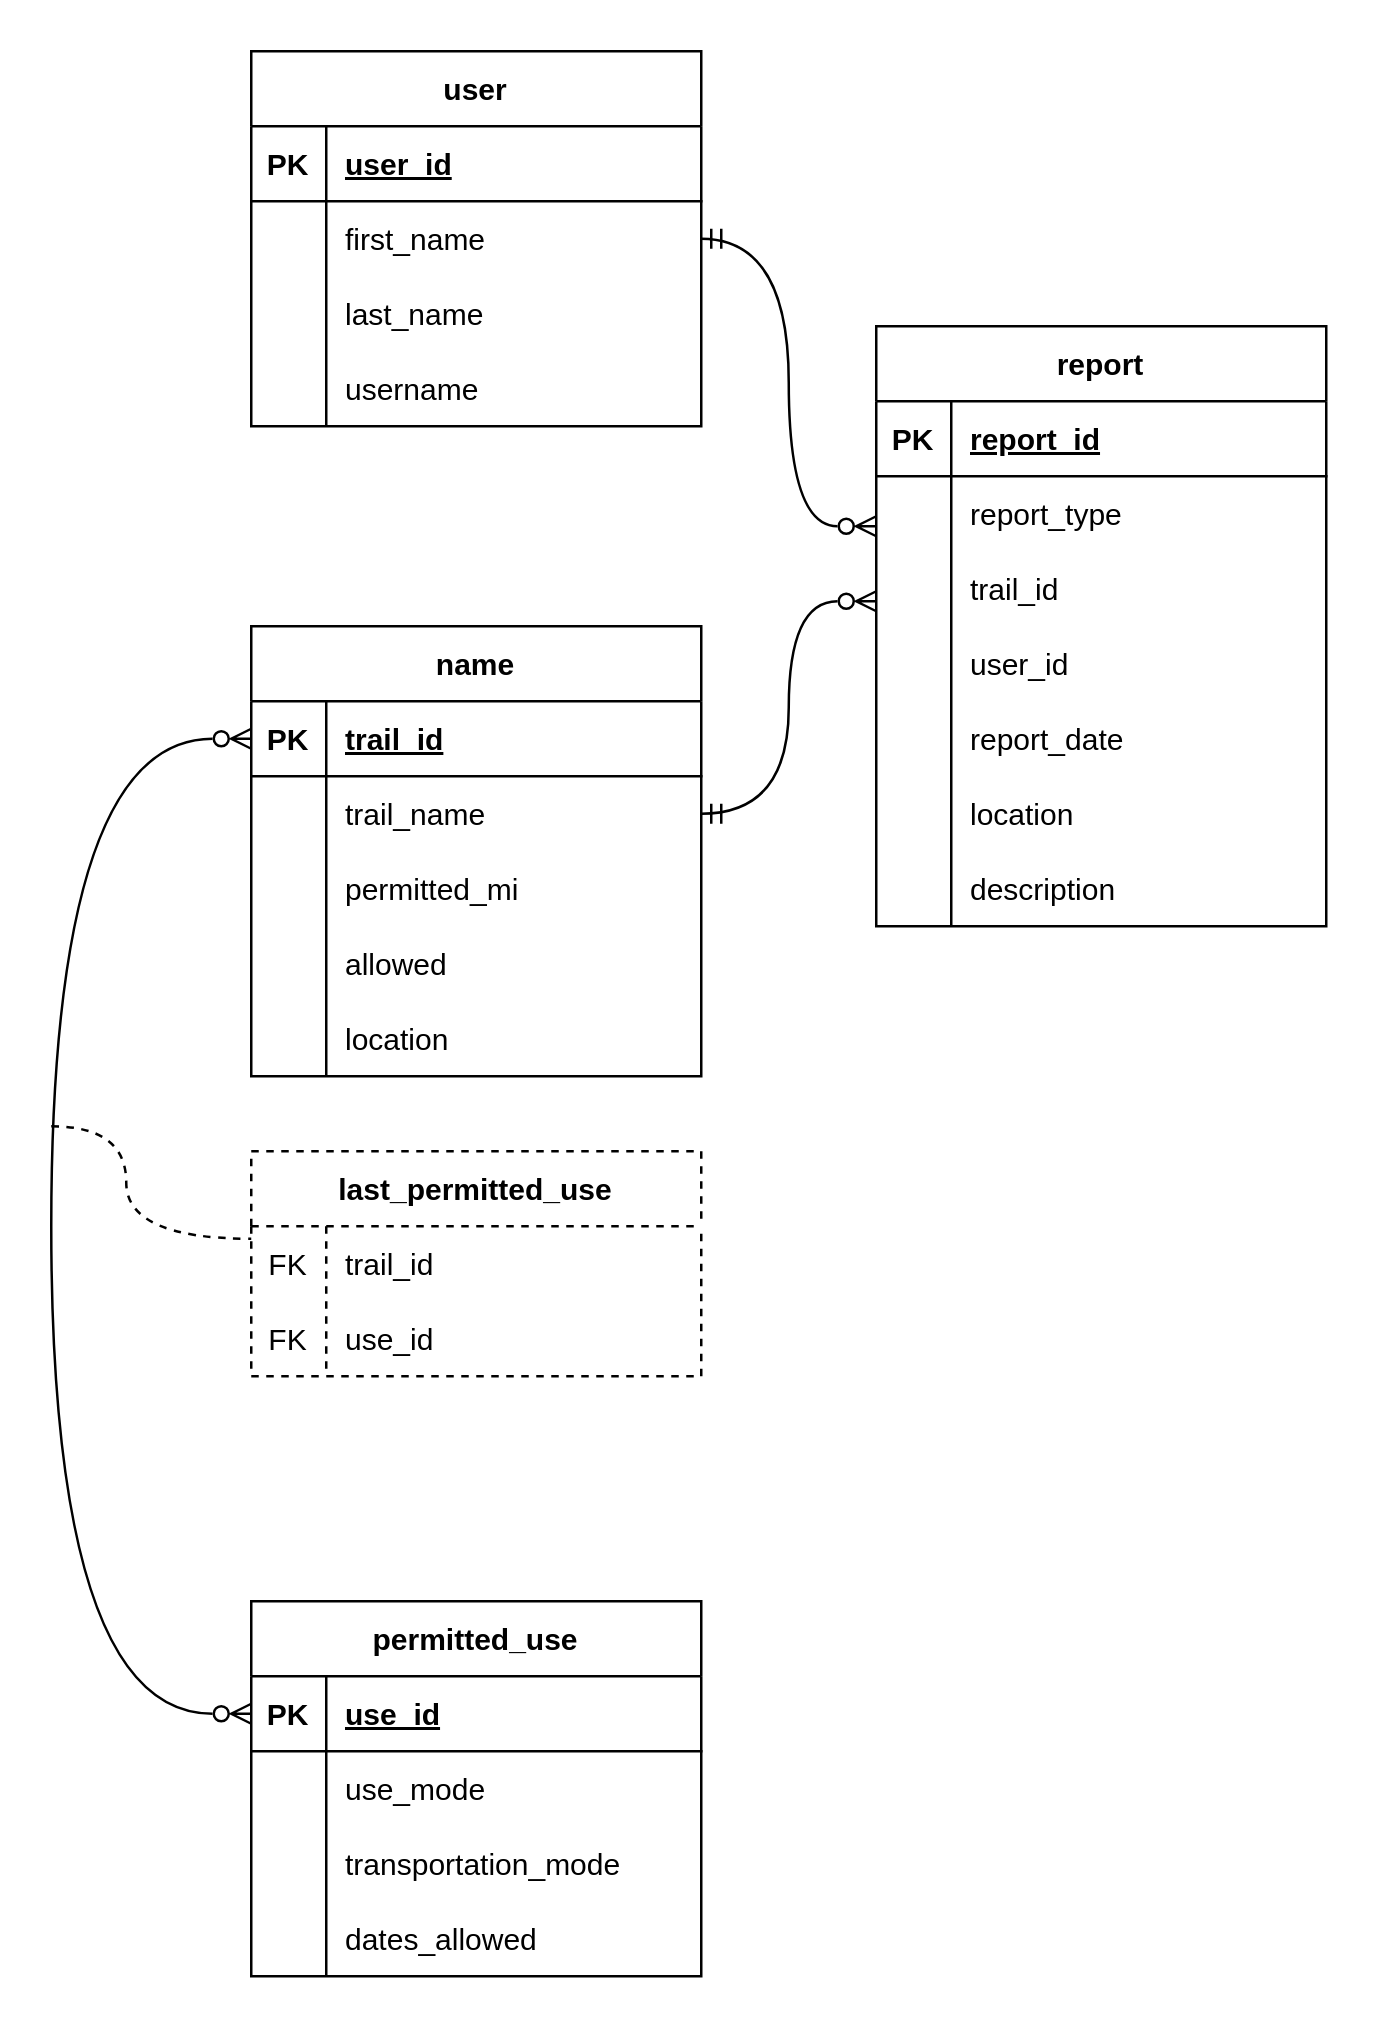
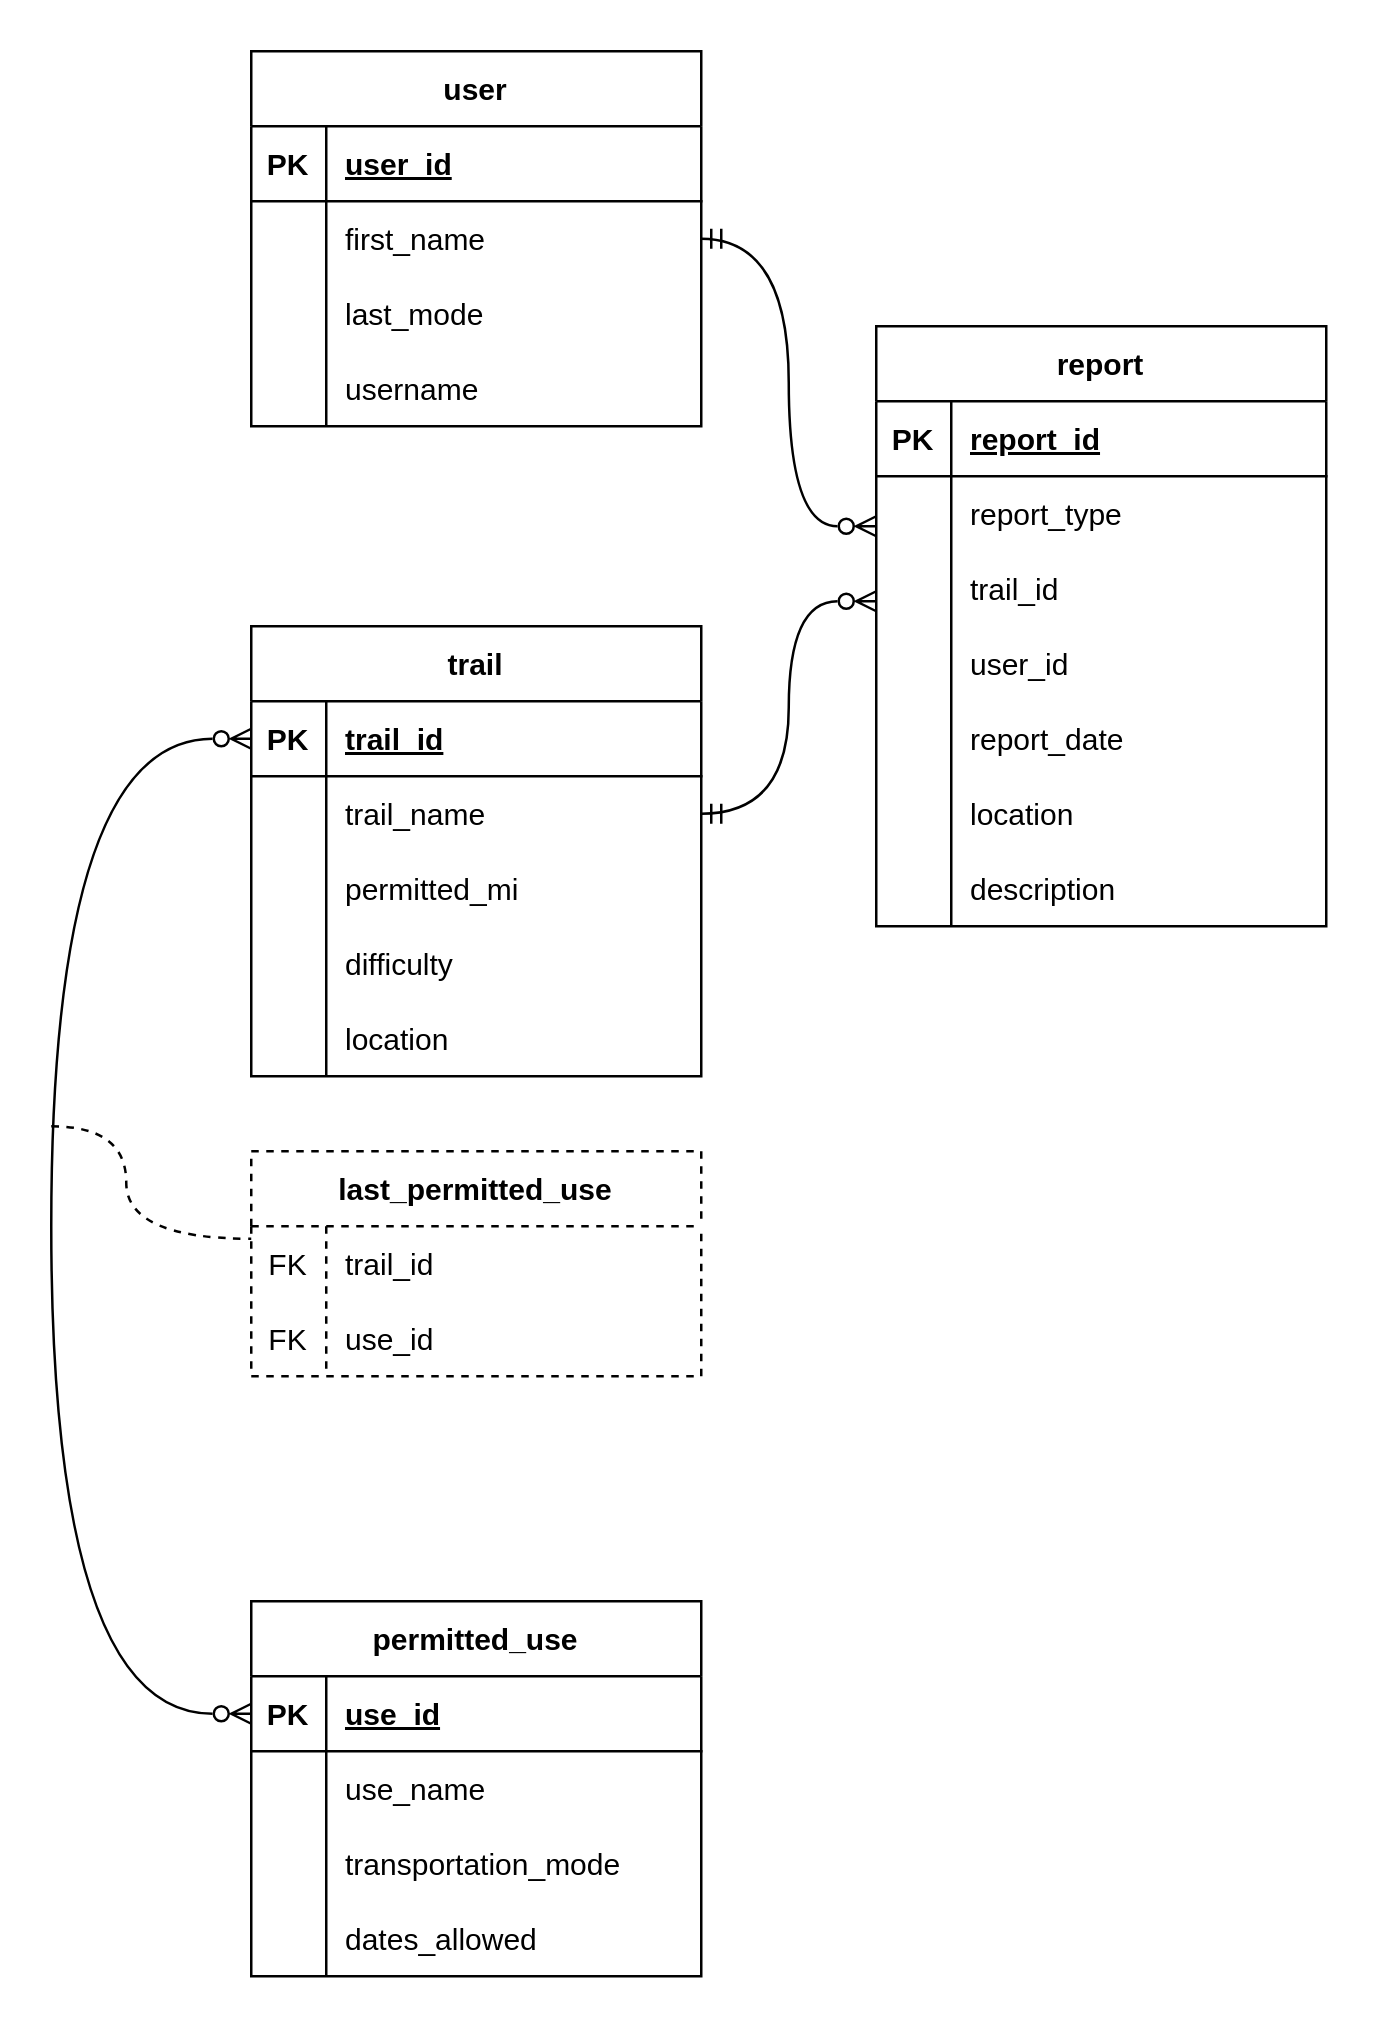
- <mxCell id="11" value="last_name" style="shape=partialRectangle;connectable=0;fillColor=none;top=0;left=0;bottom=0;right=0;align=left;spacingLeft=6;overflow=hidden;" vertex="1" parent="9"><mxGeometry x="30" width="150" height="30" as="geometry"><mxRectangle width="150" height="30" as="alternateBounds" /></mxGeometry></mxCell>
+ <mxCell id="11" value="last_mode" style="shape=partialRectangle;connectable=0;fillColor=none;top=0;left=0;bottom=0;right=0;align=left;spacingLeft=6;overflow=hidden;" vertex="1" parent="9"><mxGeometry x="30" width="150" height="30" as="geometry"><mxRectangle width="150" height="30" as="alternateBounds" /></mxGeometry></mxCell>
- <mxCell id="15" value="name" style="shape=table;startSize=30;container=1;collapsible=1;childLayout=tableLayout;fixedRows=1;rowLines=0;fontStyle=1;align=center;resizeLast=1;" vertex="1" parent="1"><mxGeometry x="100" y="250" width="180" height="180" as="geometry" /></mxCell>
+ <mxCell id="15" value="trail" style="shape=table;startSize=30;container=1;collapsible=1;childLayout=tableLayout;fixedRows=1;rowLines=0;fontStyle=1;align=center;resizeLast=1;" vertex="1" parent="1"><mxGeometry x="100" y="250" width="180" height="180" as="geometry" /></mxCell>
- <mxCell id="27" value="allowed" style="shape=partialRectangle;connectable=0;fillColor=none;top=0;left=0;bottom=0;right=0;align=left;spacingLeft=6;overflow=hidden;" vertex="1" parent="25"><mxGeometry x="30" width="150" height="30" as="geometry"><mxRectangle width="150" height="30" as="alternateBounds" /></mxGeometry></mxCell>
+ <mxCell id="27" value="difficulty" style="shape=partialRectangle;connectable=0;fillColor=none;top=0;left=0;bottom=0;right=0;align=left;spacingLeft=6;overflow=hidden;" vertex="1" parent="25"><mxGeometry x="30" width="150" height="30" as="geometry"><mxRectangle width="150" height="30" as="alternateBounds" /></mxGeometry></mxCell>
- <mxCell id="59" value="use_mode" style="shape=partialRectangle;connectable=0;fillColor=none;top=0;left=0;bottom=0;right=0;align=left;spacingLeft=6;overflow=hidden;" vertex="1" parent="57"><mxGeometry x="30" width="150" height="30" as="geometry"><mxRectangle width="150" height="30" as="alternateBounds" /></mxGeometry></mxCell>
+ <mxCell id="59" value="use_name" style="shape=partialRectangle;connectable=0;fillColor=none;top=0;left=0;bottom=0;right=0;align=left;spacingLeft=6;overflow=hidden;" vertex="1" parent="57"><mxGeometry x="30" width="150" height="30" as="geometry"><mxRectangle width="150" height="30" as="alternateBounds" /></mxGeometry></mxCell>
